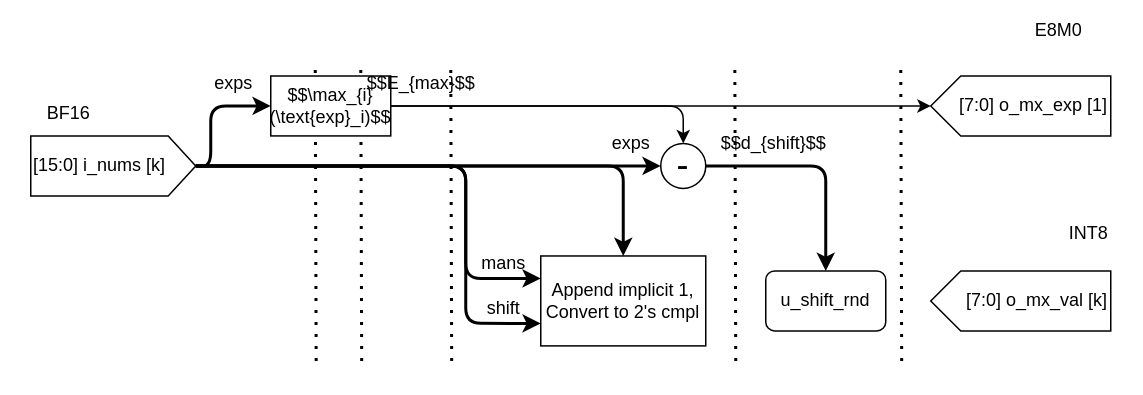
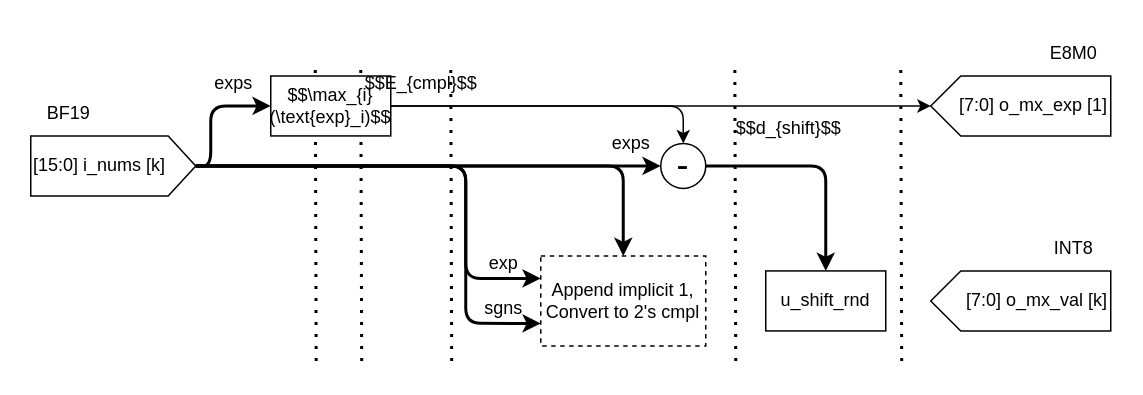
- <mxCell id="18" value="E8M0" style="text;html=1;align=center;verticalAlign=middle;resizable=0;points=[];autosize=1;strokeColor=none;fillColor=none;fontSize=12;" parent="1" vertex="1"><mxGeometry x="680" y="5" width="50" height="30" as="geometry" /></mxCell>
+ <mxCell id="18" value="E8M0" style="text;html=1;align=center;verticalAlign=middle;resizable=0;points=[];autosize=1;strokeColor=none;fillColor=none;fontSize=12;" parent="1" vertex="1"><mxGeometry x="690" y="20" width="50" height="30" as="geometry" /></mxCell>
- <mxCell id="26" value="$$E_{max}$$" style="text;html=1;align=center;verticalAlign=middle;resizable=0;points=[];autosize=1;strokeColor=none;fillColor=none;fontSize=12;" parent="1" vertex="1"><mxGeometry x="230" y="40.05" width="100" height="30" as="geometry" /></mxCell>
+ <mxCell id="26" value="$$E_{cmpl}$$" style="text;html=1;align=center;verticalAlign=middle;resizable=0;points=[];autosize=1;strokeColor=none;fillColor=none;fontSize=12;" parent="1" vertex="1"><mxGeometry x="230" y="40.05" width="100" height="30" as="geometry" /></mxCell>
- <mxCell id="5" value="BF16" style="text;html=1;align=center;verticalAlign=middle;resizable=0;points=[];autosize=1;strokeColor=none;fillColor=none;" parent="1" vertex="1"><mxGeometry x="20" y="60.02" width="50" height="30" as="geometry" /></mxCell>
+ <mxCell id="5" value="BF19" style="text;html=1;align=center;verticalAlign=middle;resizable=0;points=[];autosize=1;strokeColor=none;fillColor=none;" parent="1" vertex="1"><mxGeometry x="20" y="60.02" width="50" height="30" as="geometry" /></mxCell>
- <mxCell id="30" value="$$d_{shift}$$" style="text;html=1;align=center;verticalAlign=middle;resizable=0;points=[];autosize=1;strokeColor=none;fillColor=none;" parent="1" vertex="1"><mxGeometry x="470" y="80" width="90" height="30" as="geometry" /></mxCell>
+ <mxCell id="30" value="$$d_{shift}$$" style="text;html=1;align=center;verticalAlign=middle;resizable=0;points=[];autosize=1;strokeColor=none;fillColor=none;" parent="1" vertex="1"><mxGeometry x="480" y="70" width="90" height="30" as="geometry" /></mxCell>
- <mxCell id="19" value="INT8" style="text;html=1;align=center;verticalAlign=middle;resizable=0;points=[];autosize=1;strokeColor=none;fillColor=none;fontSize=12;" parent="1" vertex="1"><mxGeometry x="700" y="140" width="50" height="30" as="geometry" /></mxCell>
+ <mxCell id="19" value="INT8" style="text;html=1;align=center;verticalAlign=middle;resizable=0;points=[];autosize=1;strokeColor=none;fillColor=none;fontSize=12;" parent="1" vertex="1"><mxGeometry x="690" y="150" width="50" height="30" as="geometry" /></mxCell>
- <mxCell id="4" value="mans" style="text;html=1;align=center;verticalAlign=middle;resizable=0;points=[];autosize=1;strokeColor=none;fillColor=none;fontSize=12;" parent="1" vertex="1"><mxGeometry x="310" y="159.95" width="50" height="30" as="geometry" /></mxCell>
+ <mxCell id="4" value="exp" style="text;html=1;align=center;verticalAlign=middle;resizable=0;points=[];autosize=1;strokeColor=none;fillColor=none;fontSize=12;" parent="1" vertex="1"><mxGeometry x="310" y="159.95" width="50" height="30" as="geometry" /></mxCell>
- <mxCell id="17" value="Append implicit 1,&lt;br&gt;Convert to 2's cmpl" style="rounded=0;whiteSpace=wrap;html=1;" parent="1" vertex="1"><mxGeometry x="360" y="169.98" width="110" height="59.95" as="geometry" /></mxCell>
+ <mxCell id="17" value="Append implicit 1,&lt;br&gt;Convert to 2's cmpl" style="rounded=0;whiteSpace=wrap;html=1;dashed=1;" parent="1" vertex="1"><mxGeometry x="360" y="169.98" width="110" height="59.95" as="geometry" /></mxCell>
- <mxCell id="16" value="u_shift_rnd" style="whiteSpace=wrap;html=1;rounded=1;" parent="1" vertex="1"><mxGeometry x="510" y="179.95" width="80" height="40" as="geometry" /></mxCell>
+ <mxCell id="16" value="u_shift_rnd" style="rounded=0;whiteSpace=wrap;html=1;" parent="1" vertex="1"><mxGeometry x="510" y="179.95" width="80" height="40" as="geometry" /></mxCell>
- <mxCell id="25" value="shift" style="text;html=1;align=center;verticalAlign=middle;resizable=0;points=[];autosize=1;strokeColor=none;fillColor=none;fontSize=12;" parent="1" vertex="1"><mxGeometry x="310" y="190" width="50" height="30" as="geometry" /></mxCell>
+ <mxCell id="25" value="sgns" style="text;html=1;align=center;verticalAlign=middle;resizable=0;points=[];autosize=1;strokeColor=none;fillColor=none;fontSize=12;" parent="1" vertex="1"><mxGeometry x="310" y="190" width="50" height="30" as="geometry" /></mxCell>
